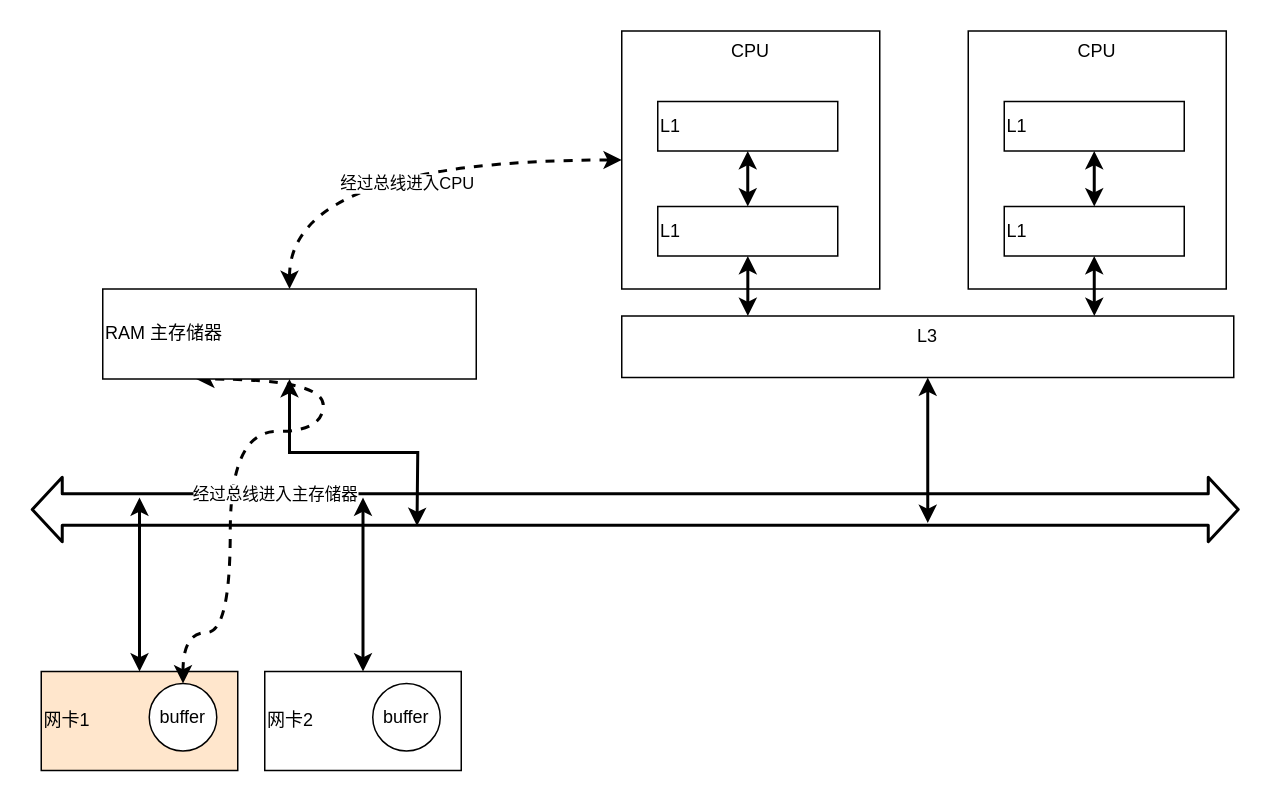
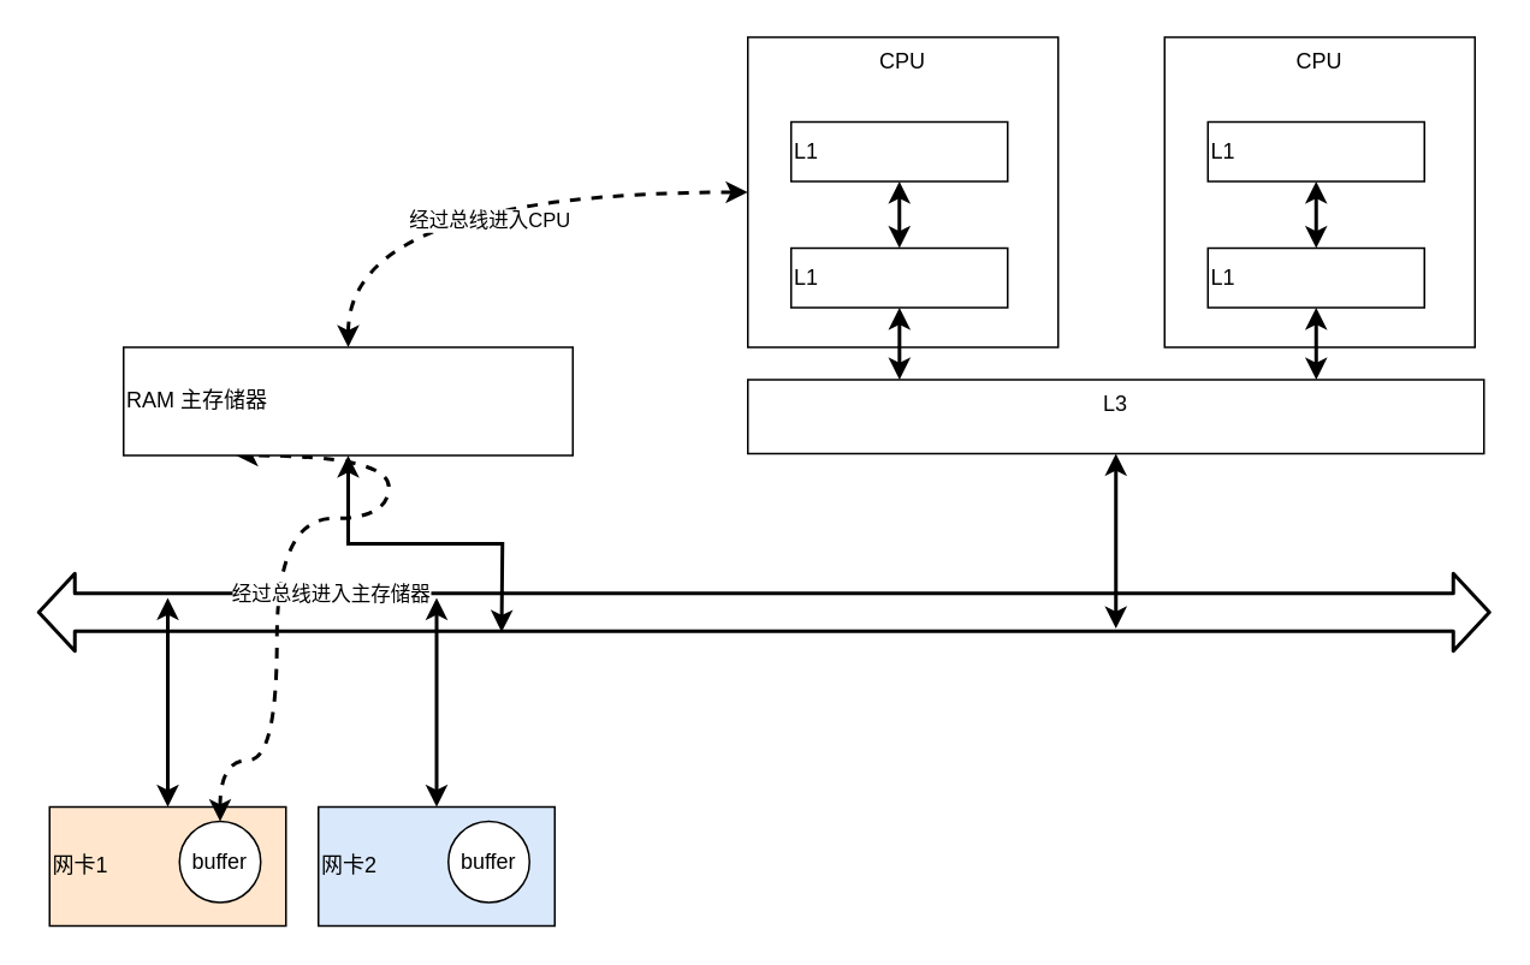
- <mxCell id="14" value="网卡2" style="rounded=0;whiteSpace=wrap;html=1;align=left;" vertex="1" parent="1"><mxGeometry x="176" y="447" width="131" height="66" as="geometry" /></mxCell>
+ <mxCell id="14" value="网卡2" style="rounded=0;whiteSpace=wrap;html=1;align=left;fillColor=#dae8fc;" vertex="1" parent="1"><mxGeometry x="176" y="447" width="131" height="66" as="geometry" /></mxCell>
